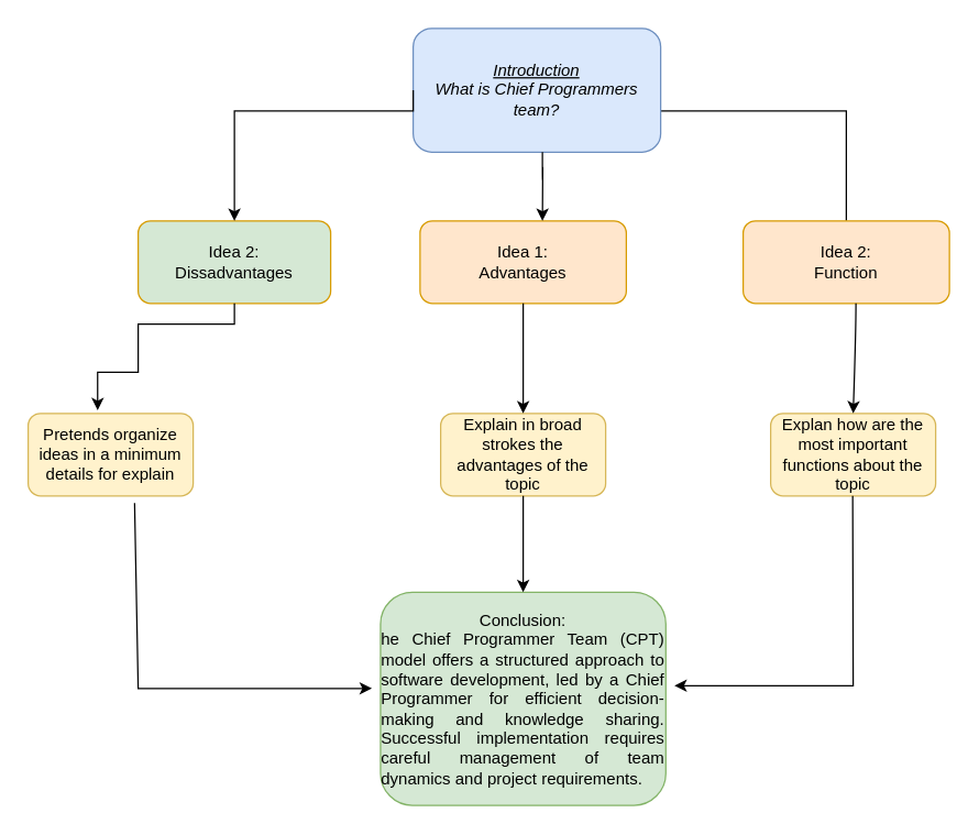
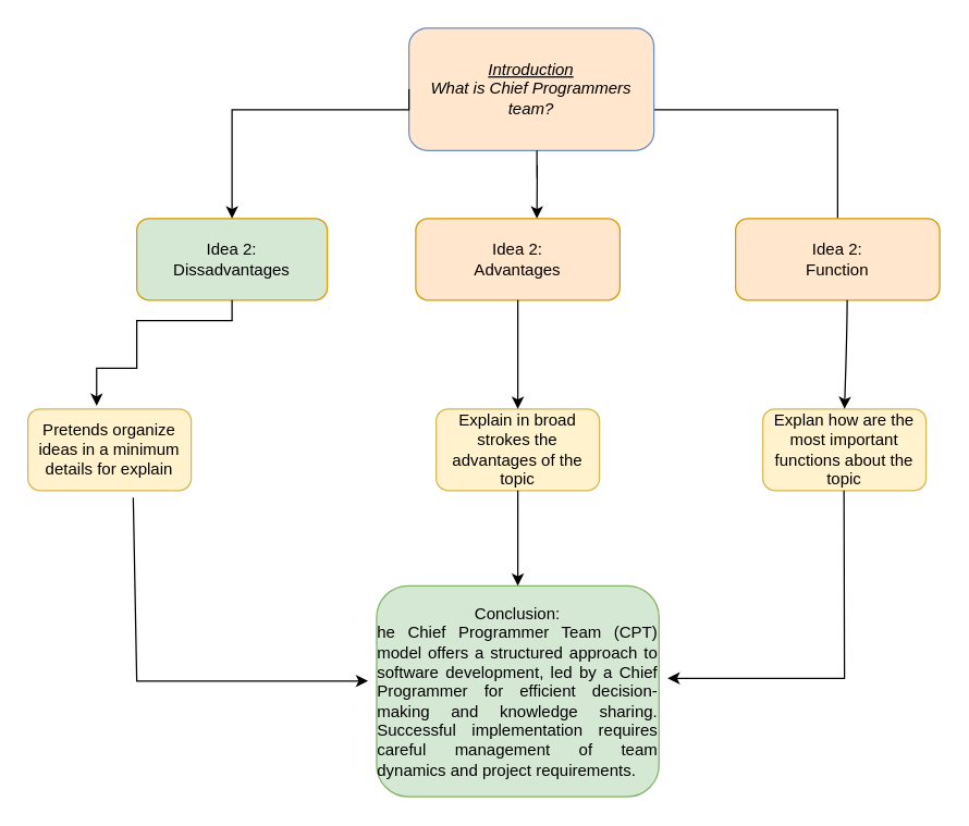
- <mxCell id="3" value="&lt;i&gt;&lt;u&gt;Introduction&lt;/u&gt;&lt;/i&gt;&lt;div&gt;&lt;i&gt;What is Chief Programmers team?&lt;/i&gt;&lt;/div&gt;" style="rounded=1;whiteSpace=wrap;html=1;fontSize=12;glass=0;strokeWidth=1;shadow=0;fillColor=#dae8fc;strokeColor=#6c8ebf;" parent="1" vertex="1"><mxGeometry x="300" y="20" width="180" height="90" as="geometry" /></mxCell>
+ <mxCell id="3" value="&lt;i&gt;&lt;u&gt;Introduction&lt;/u&gt;&lt;/i&gt;&lt;div&gt;&lt;i&gt;What is Chief Programmers team?&lt;/i&gt;&lt;/div&gt;" style="rounded=1;whiteSpace=wrap;html=1;fontSize=12;glass=0;strokeWidth=1;shadow=0;fillColor=#ffe6cc;strokeColor=#6c8ebf;" parent="1" vertex="1"><mxGeometry x="300" y="20" width="180" height="90" as="geometry" /></mxCell>
- <mxCell id="7" value="Idea 1:&lt;div&gt;Advantages&lt;/div&gt;" style="rounded=1;whiteSpace=wrap;html=1;fillColor=#ffe6cc;strokeColor=#d79b00;" vertex="1" parent="1"><mxGeometry x="305" y="160" width="150" height="60" as="geometry" /></mxCell>
+ <mxCell id="7" value="Idea 2:&lt;div&gt;Advantages&lt;/div&gt;" style="rounded=1;whiteSpace=wrap;html=1;fillColor=#ffe6cc;strokeColor=#d79b00;" vertex="1" parent="1"><mxGeometry x="305" y="160" width="150" height="60" as="geometry" /></mxCell>
